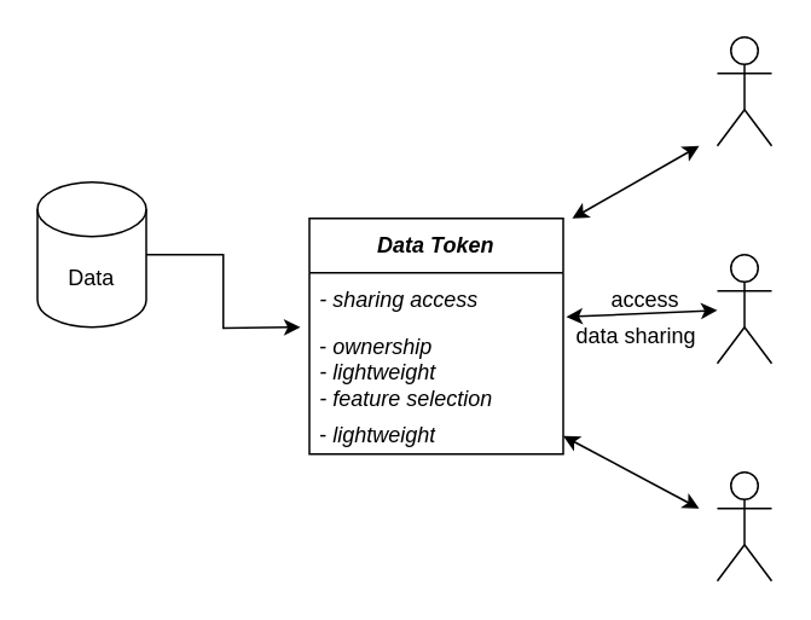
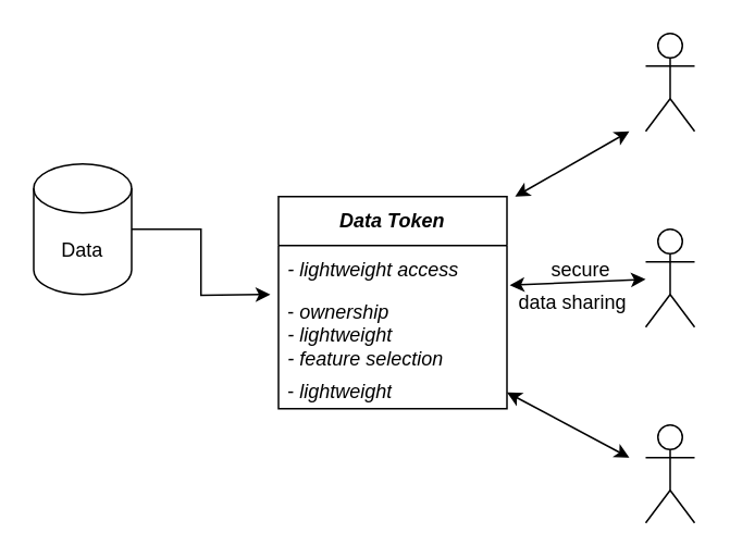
- <mxCell id="8" value="&lt;i&gt;- sharing access&lt;/i&gt;" style="text;strokeColor=none;fillColor=none;align=left;verticalAlign=middle;spacingLeft=4;spacingRight=4;overflow=hidden;points=[[0,0.5],[1,0.5]];portConstraint=eastwest;rotatable=0;whiteSpace=wrap;html=1;" vertex="1" parent="7"><mxGeometry y="30" width="140" height="30" as="geometry" /></mxCell>
+ <mxCell id="8" value="&lt;i&gt;- lightweight access&lt;/i&gt;" style="text;strokeColor=none;fillColor=none;align=left;verticalAlign=middle;spacingLeft=4;spacingRight=4;overflow=hidden;points=[[0,0.5],[1,0.5]];portConstraint=eastwest;rotatable=0;whiteSpace=wrap;html=1;" vertex="1" parent="7"><mxGeometry y="30" width="140" height="30" as="geometry" /></mxCell>
- <mxCell id="14" value="access" style="text;html=1;align=center;verticalAlign=middle;resizable=0;points=[];autosize=1;strokeColor=none;fillColor=none;" vertex="1" parent="1"><mxGeometry x="325" y="150" width="60" height="30" as="geometry" /></mxCell>
+ <mxCell id="14" value="secure" style="text;html=1;align=center;verticalAlign=middle;resizable=0;points=[];autosize=1;strokeColor=none;fillColor=none;" vertex="1" parent="1"><mxGeometry x="325" y="150" width="60" height="30" as="geometry" /></mxCell>
